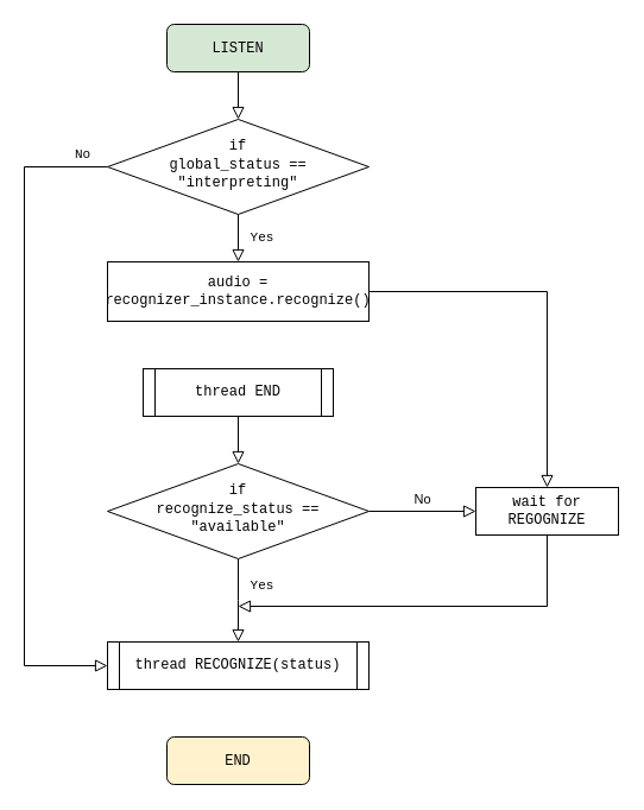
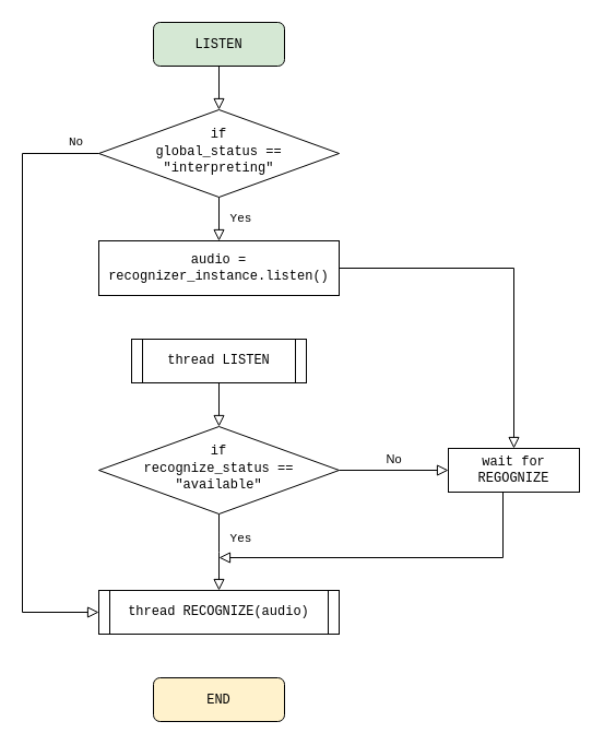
- <mxCell id="11" value="audio = recognizer_instance.recognize()" style="rounded=0;whiteSpace=wrap;html=1;fontFamily=Courier New;" parent="1" vertex="1"><mxGeometry x="90" y="220" width="220" height="50" as="geometry" /></mxCell>
+ <mxCell id="11" value="audio = recognizer_instance.listen()" style="rounded=0;whiteSpace=wrap;html=1;fontFamily=Courier New;" parent="1" vertex="1"><mxGeometry x="90" y="220" width="220" height="50" as="geometry" /></mxCell>
- <mxCell id="14" value="thread END" style="shape=process;whiteSpace=wrap;html=1;backgroundOutline=1;fontFamily=Courier New;size=0.062;" parent="1" vertex="1"><mxGeometry x="120" y="310" width="160" height="40" as="geometry" /></mxCell>
+ <mxCell id="14" value="thread LISTEN" style="shape=process;whiteSpace=wrap;html=1;backgroundOutline=1;fontFamily=Courier New;size=0.062;" parent="1" vertex="1"><mxGeometry x="120" y="310" width="160" height="40" as="geometry" /></mxCell>
- <mxCell id="17" value="wait for REGOGNIZE" style="rounded=0;whiteSpace=wrap;html=1;fontFamily=Courier New;" parent="1" vertex="1"><mxGeometry x="400" y="410" width="120" height="40" as="geometry" /></mxCell>
+ <mxCell id="17" value="wait for REGOGNIZE" style="rounded=0;whiteSpace=wrap;html=1;fontFamily=Courier New;" parent="1" vertex="1"><mxGeometry x="410" y="410" width="120" height="40" as="geometry" /></mxCell>
- <mxCell id="15" value="thread RECOGNIZE(status)" style="shape=process;whiteSpace=wrap;html=1;backgroundOutline=1;fontFamily=Courier New;size=0.045;" parent="1" vertex="1"><mxGeometry x="90" y="540" width="220" height="40" as="geometry" /></mxCell>
+ <mxCell id="15" value="thread RECOGNIZE(audio)" style="shape=process;whiteSpace=wrap;html=1;backgroundOutline=1;fontFamily=Courier New;size=0.045;" parent="1" vertex="1"><mxGeometry x="90" y="540" width="220" height="40" as="geometry" /></mxCell>
